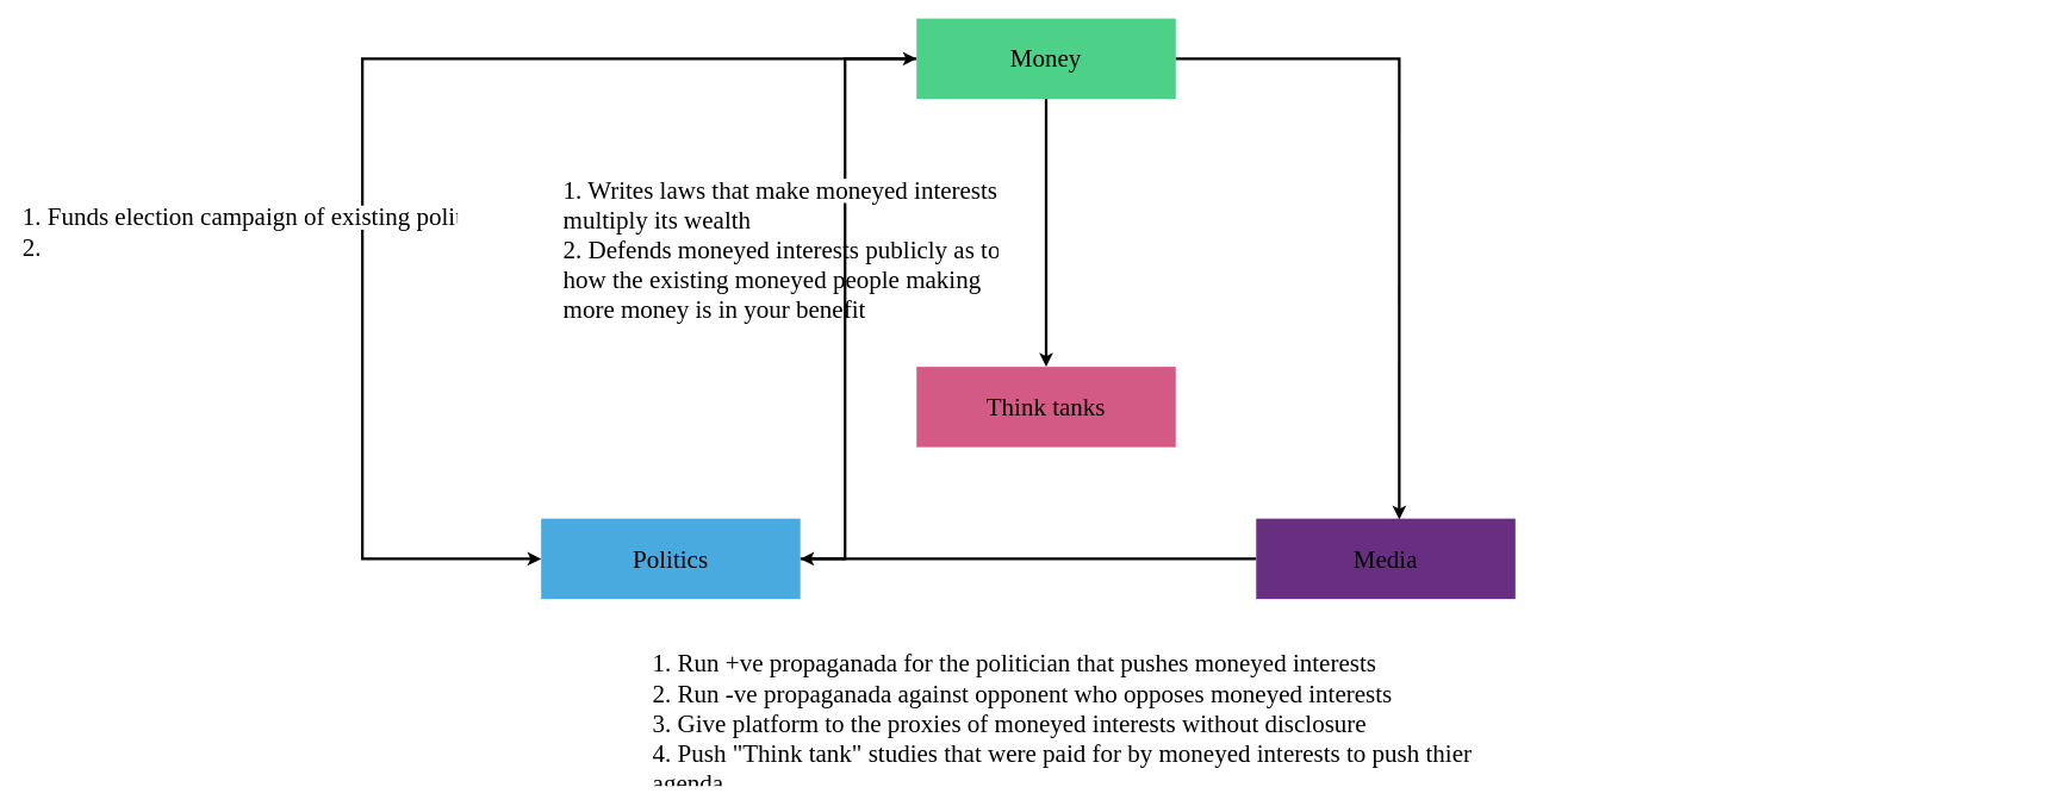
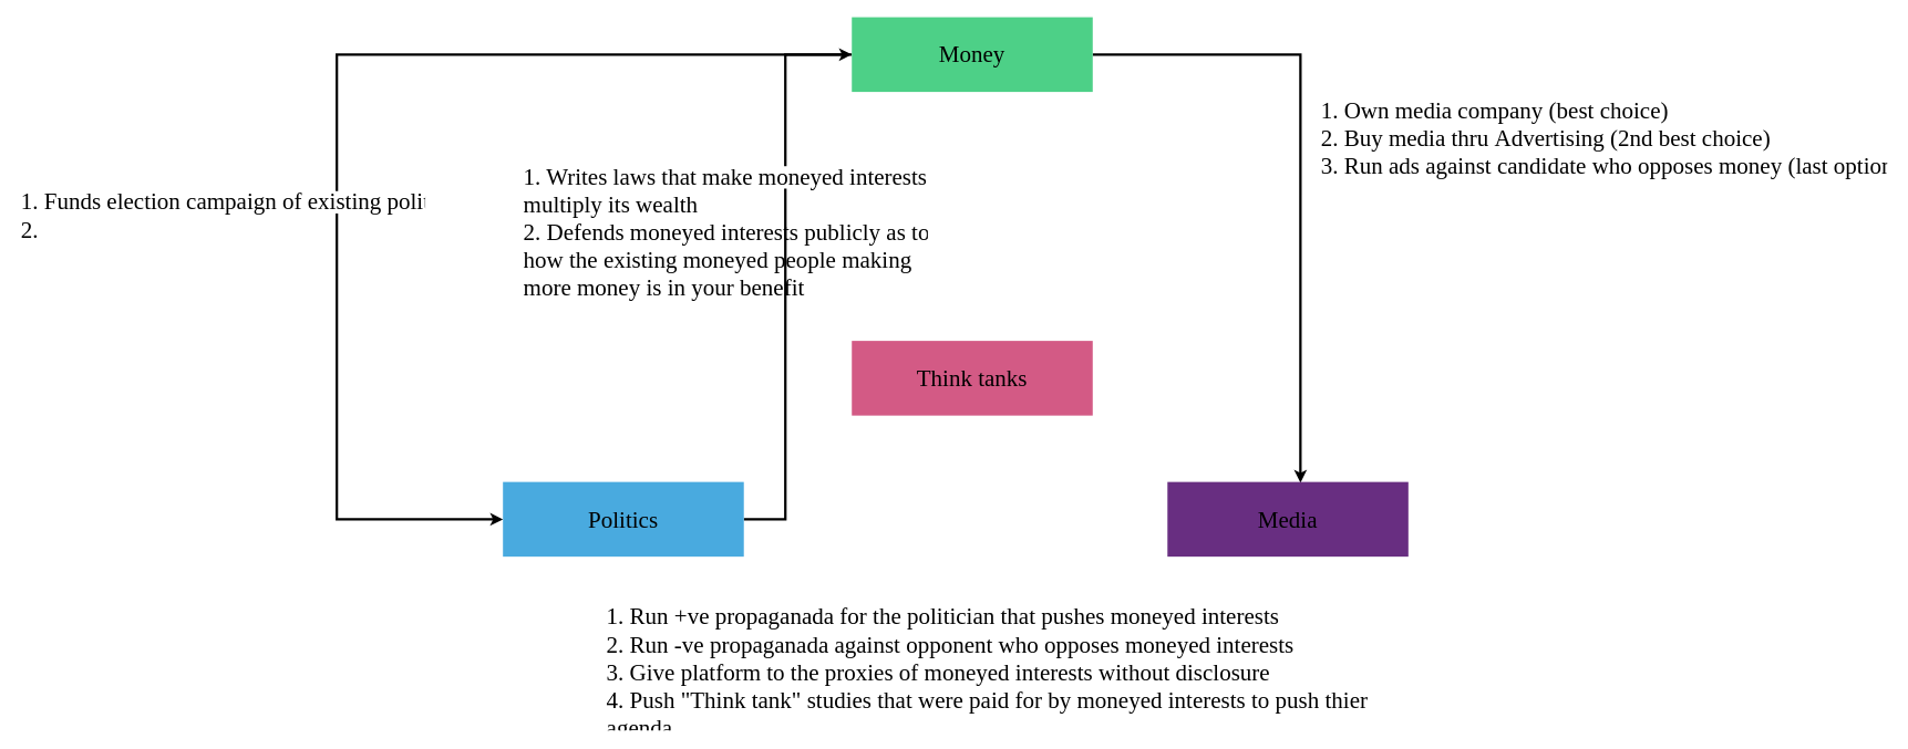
+ <mxCell id="12" value="&lt;h1&gt;&lt;span style=&quot;text-align: center ; background-color: rgb(255 , 255 , 255)&quot;&gt;&lt;font face=&quot;crimson pro light&quot;&gt;&lt;span style=&quot;font-size: 28px ; font-weight: 400 ; white-space: nowrap&quot;&gt;1. Own media company (best choice)&lt;/span&gt;&lt;/font&gt;&lt;br&gt;&lt;font face=&quot;crimson pro light&quot;&gt;&lt;span style=&quot;font-size: 28px ; font-weight: 400 ; white-space: nowrap&quot;&gt;2. Buy media thru&amp;nbsp;&lt;/span&gt;&lt;/font&gt;&lt;/span&gt;&lt;span style=&quot;text-align: center&quot;&gt;&lt;font face=&quot;crimson pro light&quot;&gt;&lt;span style=&quot;font-size: 28px ; font-weight: 400 ; white-space: nowrap ; background-color: rgb(255 , 255 , 255)&quot;&gt;Advertising (2nd best choice)&lt;br&gt;3. Run ads against candidate who opposes money (last option)&lt;/span&gt;&lt;/font&gt;&lt;/span&gt;&lt;/h1&gt;" style="text;html=1;strokeColor=none;fillColor=none;spacing=5;spacingTop=-20;whiteSpace=wrap;overflow=hidden;rounded=0;" parent="1" vertex="1"><mxGeometry x="1585" y="110" width="690" height="110" as="geometry" /></mxCell>
- <mxCell id="4" style="edgeStyle=orthogonalEdgeStyle;rounded=0;orthogonalLoop=1;jettySize=auto;html=1;startArrow=none;startFill=0;endArrow=classic;endFill=1;strokeWidth=3;" parent="1" source="6" target="11" edge="1"><mxGeometry relative="1" as="geometry" /></mxCell>
- <mxCell id="8" style="edgeStyle=orthogonalEdgeStyle;rounded=0;orthogonalLoop=1;jettySize=auto;html=1;strokeWidth=3;" parent="1" source="10" target="7" edge="1"><mxGeometry relative="1" as="geometry" /></mxCell>
- <mxCell id="9" value="&lt;font style=&quot;font-size: 28px&quot; face=&quot;Crimson Pro Light&quot;&gt;&lt;br&gt;&lt;/font&gt;" style="text;html=1;resizable=0;points=[];align=center;verticalAlign=middle;labelBackgroundColor=#ffffff;" parent="8" vertex="1" connectable="0"><mxGeometry x="-0.166" y="3" relative="1" as="geometry"><mxPoint x="-22" y="57" as="offset" /></mxGeometry></mxCell>
